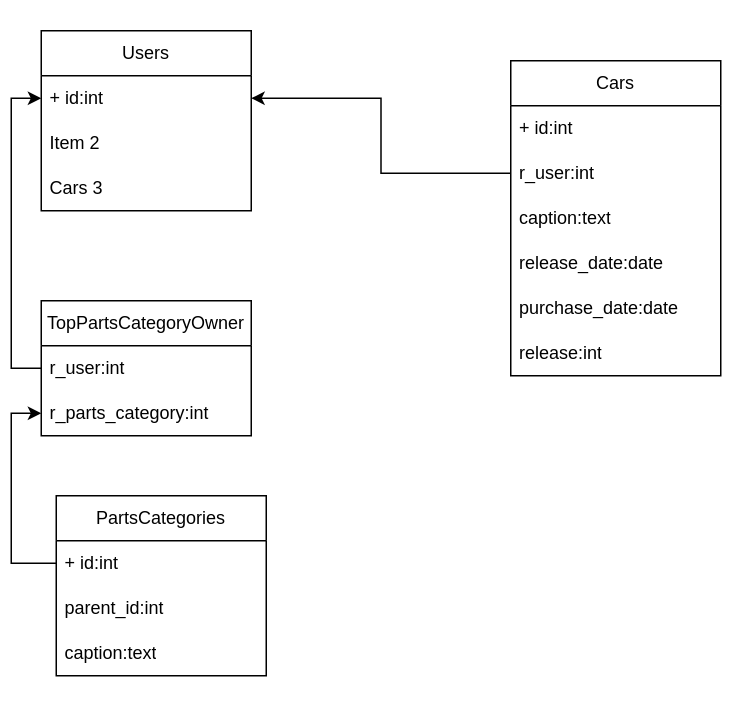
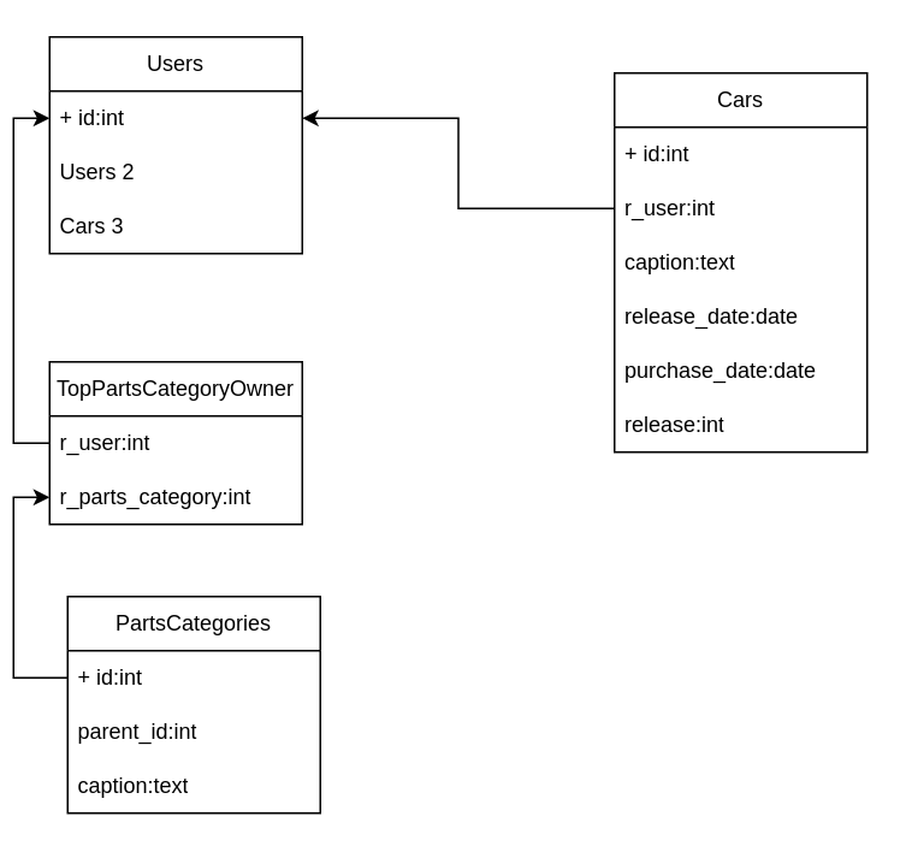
- <mxCell id="4" value="Item 2" style="text;strokeColor=none;fillColor=none;align=left;verticalAlign=middle;spacingLeft=4;spacingRight=4;overflow=hidden;points=[[0,0.5],[1,0.5]];portConstraint=eastwest;rotatable=0;whiteSpace=wrap;html=1;" vertex="1" parent="2"><mxGeometry y="60" width="140" height="30" as="geometry" /></mxCell>
+ <mxCell id="4" value="Users 2" style="text;strokeColor=none;fillColor=none;align=left;verticalAlign=middle;spacingLeft=4;spacingRight=4;overflow=hidden;points=[[0,0.5],[1,0.5]];portConstraint=eastwest;rotatable=0;whiteSpace=wrap;html=1;" vertex="1" parent="2"><mxGeometry y="60" width="140" height="30" as="geometry" /></mxCell>
